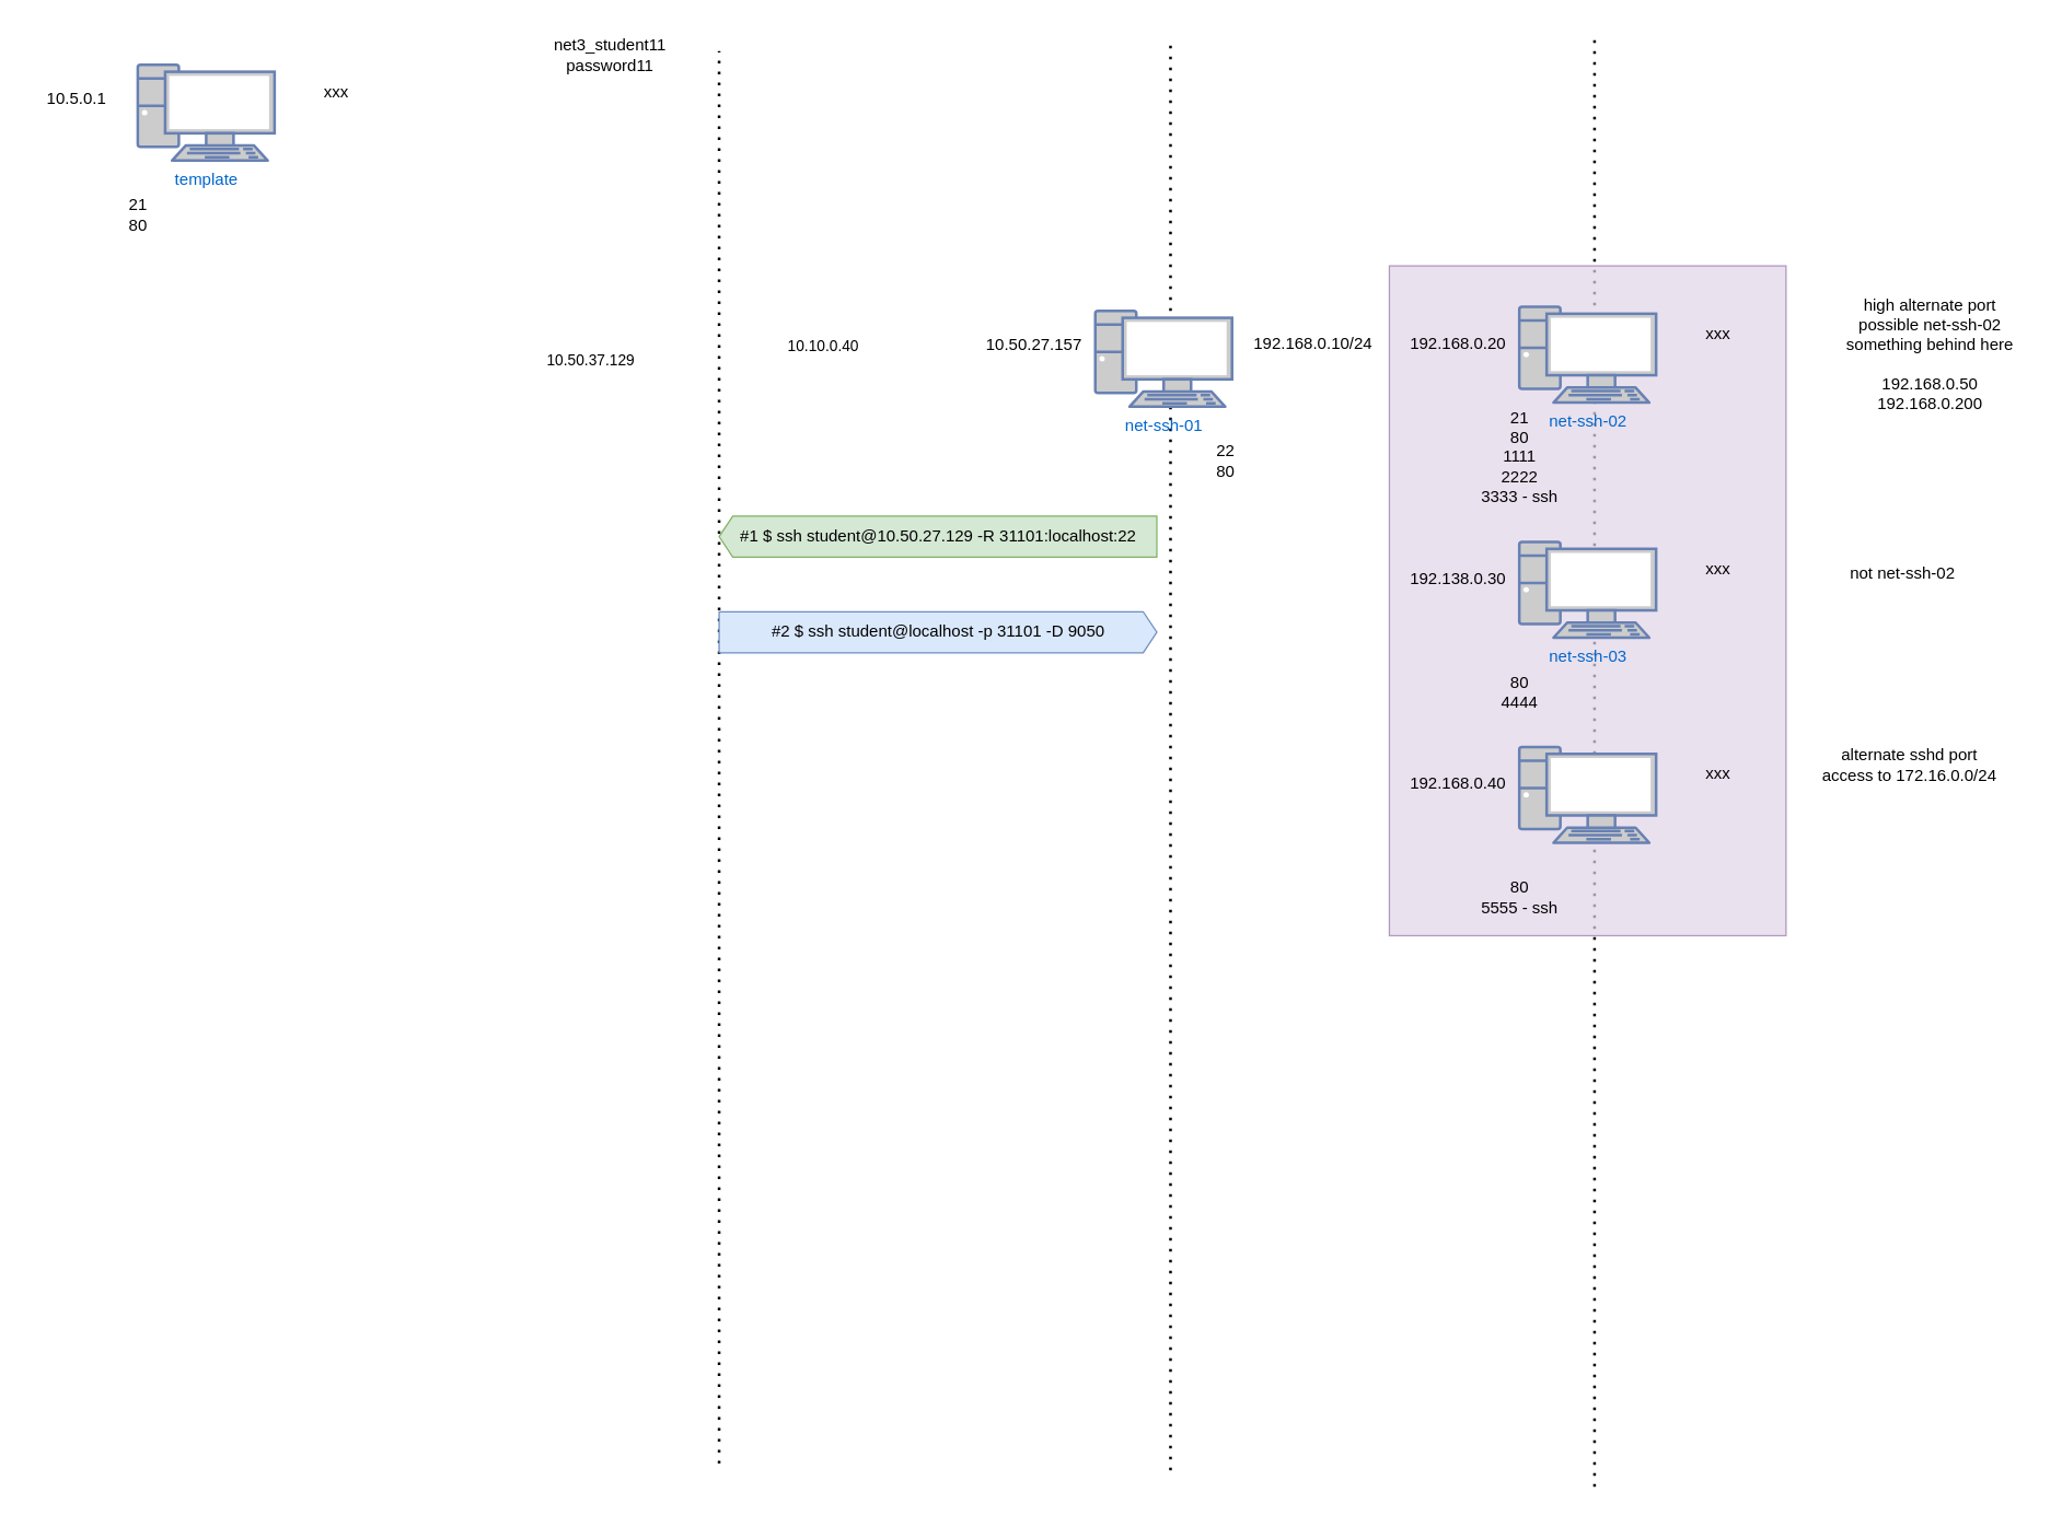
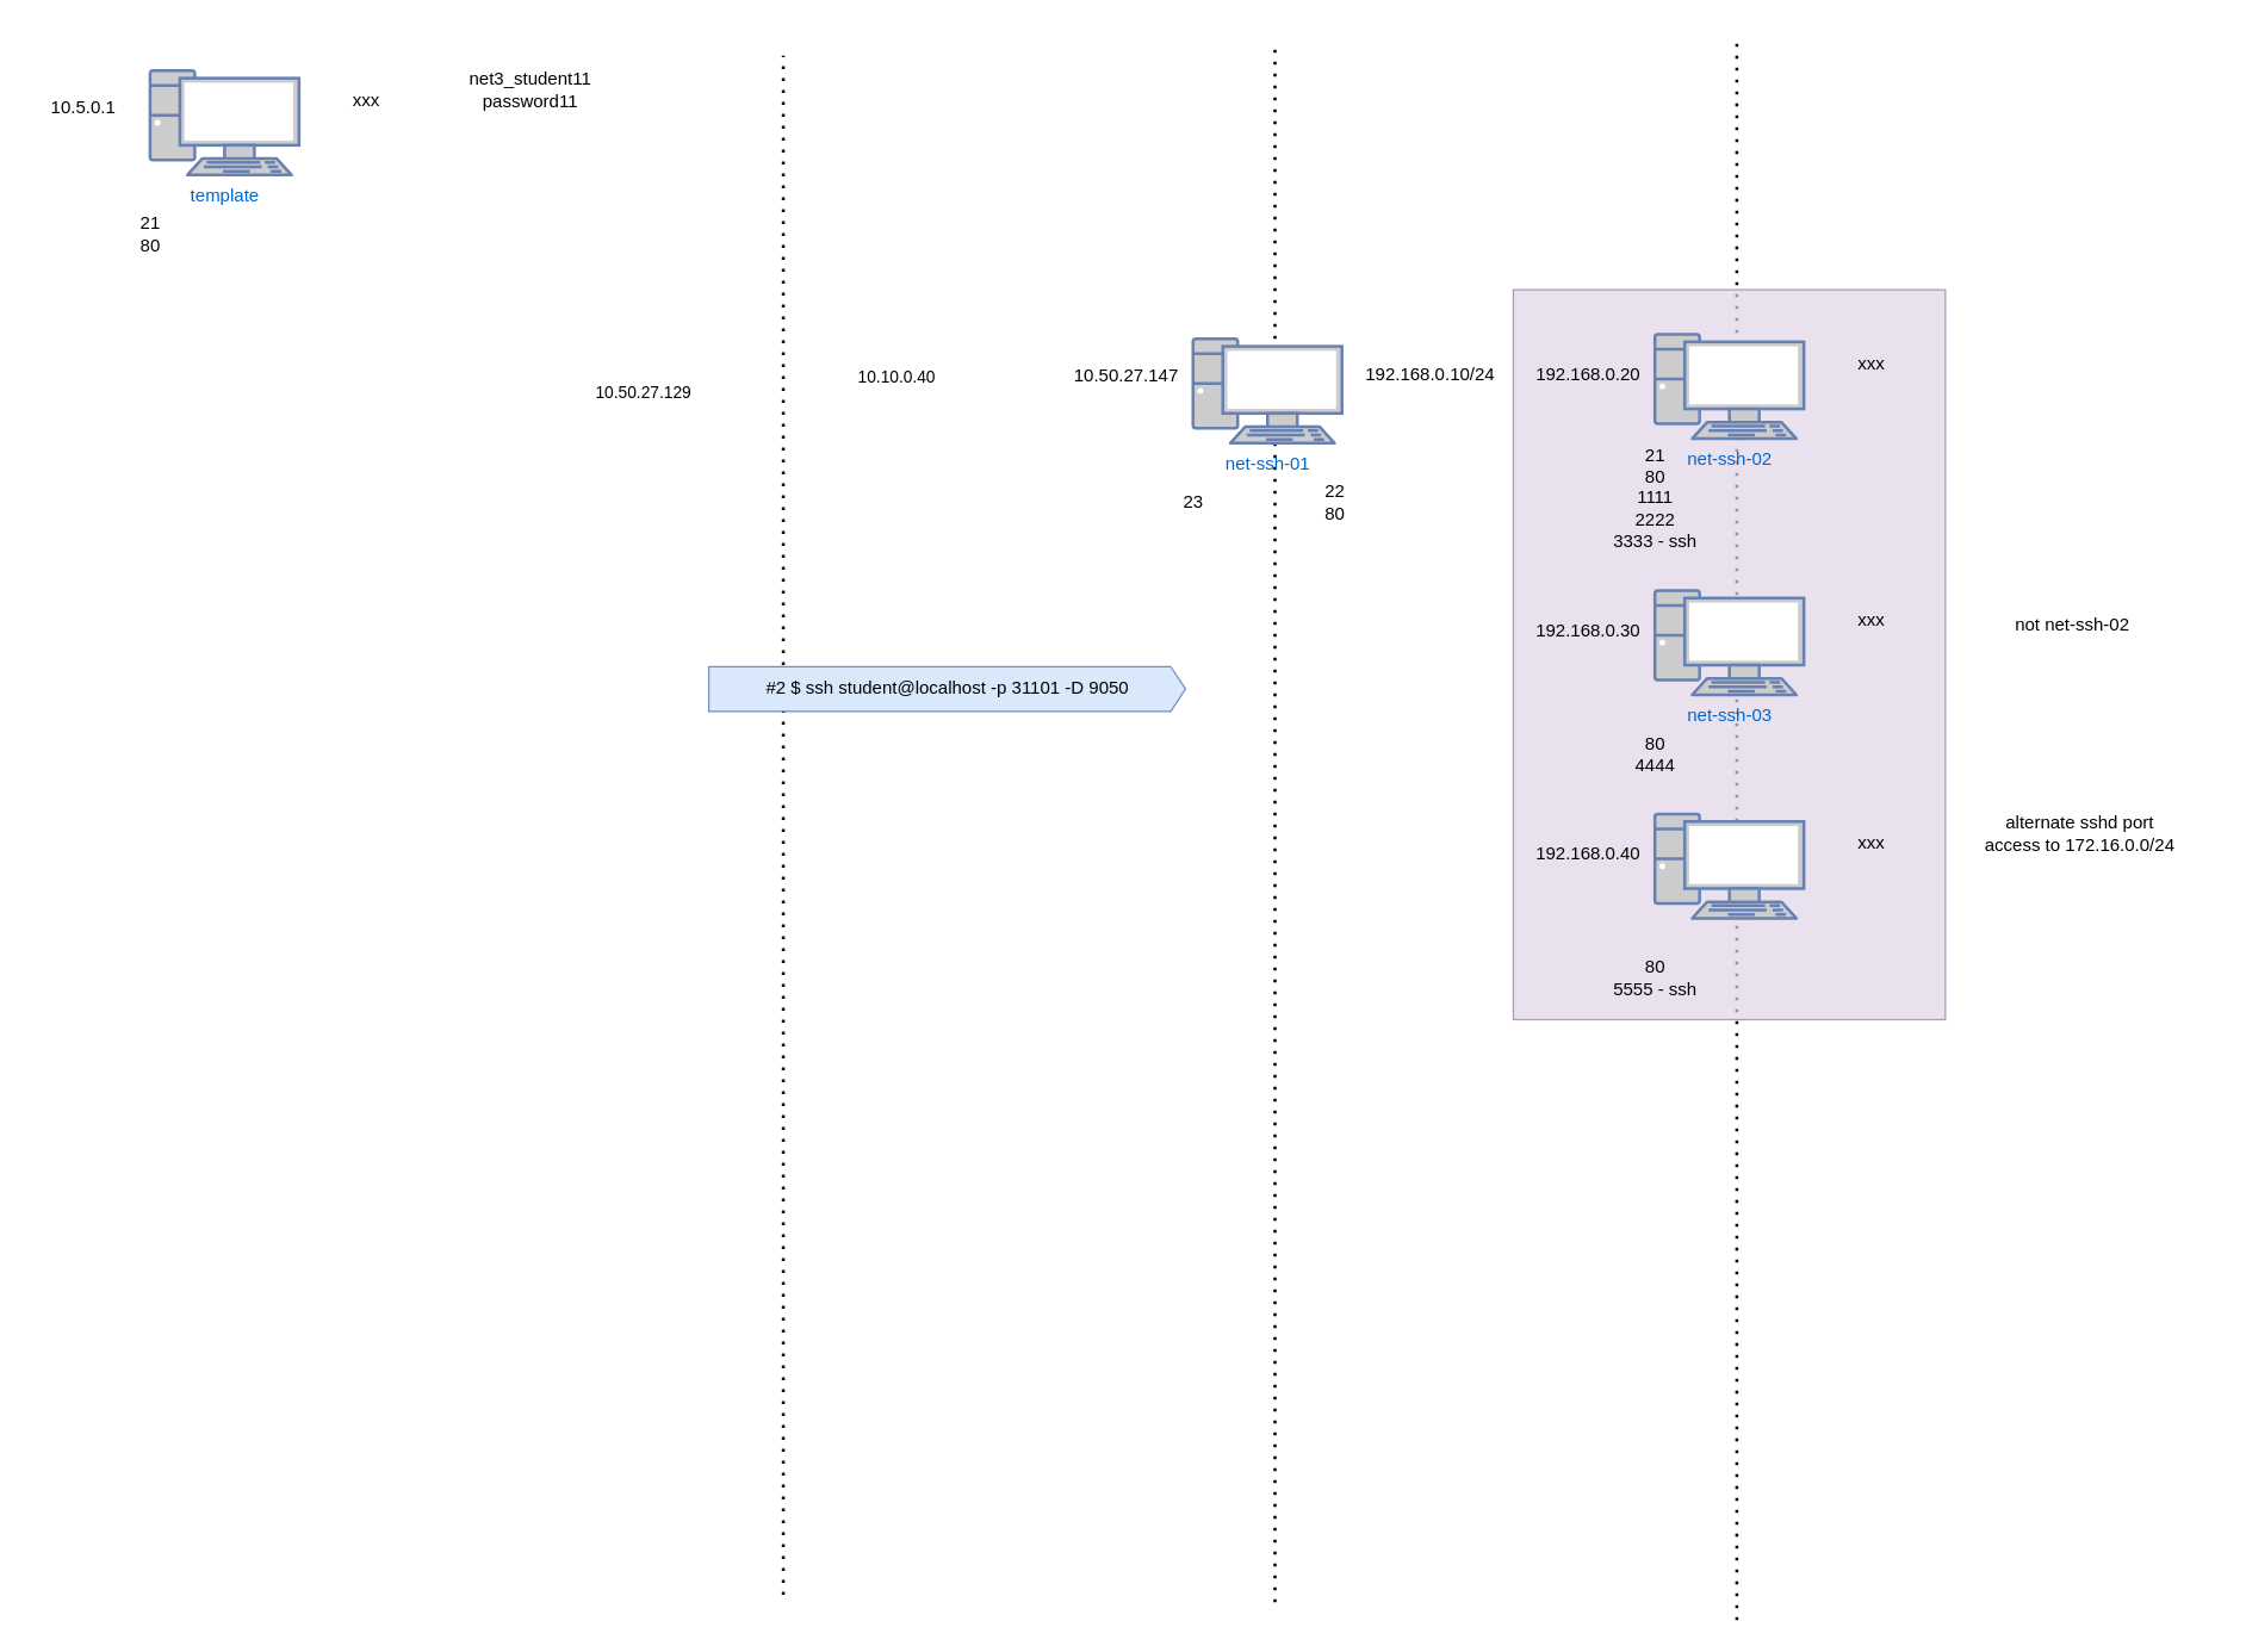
- <mxCell id="21" value="net3_student11&lt;div&gt;password11&lt;/div&gt;" style="text;html=1;align=center;verticalAlign=middle;resizable=0;points=[];autosize=1;strokeColor=none;fillColor=none;" vertex="1" parent="1"><mxGeometry x="390" y="20" width="110" height="40" as="geometry" /></mxCell>
+ <mxCell id="21" value="net3_student11&lt;div&gt;password11&lt;/div&gt;" style="text;html=1;align=center;verticalAlign=middle;resizable=0;points=[];autosize=1;strokeColor=none;fillColor=none;" vertex="1" parent="1"><mxGeometry x="300" y="40" width="110" height="40" as="geometry" /></mxCell>
- <mxCell id="19" value="10.50.27.157" style="text;html=1;align=center;verticalAlign=middle;resizable=0;points=[];autosize=1;strokeColor=none;fillColor=none;" vertex="1" parent="15"><mxGeometry x="-55" y="10" width="90" height="30" as="geometry" /></mxCell>
+ <mxCell id="19" value="10.50.27.147" style="text;html=1;align=center;verticalAlign=middle;resizable=0;points=[];autosize=1;strokeColor=none;fillColor=none;" vertex="1" parent="15"><mxGeometry x="-55" y="10" width="90" height="30" as="geometry" /></mxCell>
- <mxCell id="43" value="high alternate port&lt;div&gt;possible net-ssh-02&lt;/div&gt;&lt;div&gt;something behind here&lt;/div&gt;&lt;div&gt;&lt;br&gt;&lt;/div&gt;&lt;div&gt;192.168.0.50&lt;/div&gt;&lt;div&gt;192.168.0.200&lt;/div&gt;" style="text;html=1;align=center;verticalAlign=middle;resizable=0;points=[];autosize=1;strokeColor=none;fillColor=none;" vertex="1" parent="1"><mxGeometry x="1335" y="209" width="150" height="100" as="geometry" /></mxCell>
- <mxCell id="6" value="10.50.37.129" style="edgeLabel;html=1;align=center;verticalAlign=middle;resizable=0;points=[];" vertex="1" connectable="0" parent="1"><mxGeometry x="430" y="262" as="geometry" /></mxCell>
+ <mxCell id="6" value="10.50.27.129" style="edgeLabel;html=1;align=center;verticalAlign=middle;resizable=0;points=[];" vertex="1" connectable="0" parent="1"><mxGeometry x="430" y="262" as="geometry" /></mxCell>
+ <mxCell id="17" value="23" style="text;html=1;align=center;verticalAlign=middle;resizable=0;points=[];autosize=1;strokeColor=none;fillColor=none;" vertex="1" parent="15"><mxGeometry x="15" y="95" width="40" height="30" as="geometry" /></mxCell>
- <mxCell id="22" value="#1 $ ssh student@10.50.27.129 -R 31101:localhost:22" style="html=1;shadow=0;dashed=0;align=center;verticalAlign=middle;shape=mxgraph.arrows2.arrow;dy=0;dx=10;notch=0;flipV=1;flipH=1;fillColor=#d5e8d4;strokeColor=#82b366;" vertex="1" parent="1"><mxGeometry x="525" y="377" width="320" height="30" as="geometry" /></mxCell>
- <mxCell id="35" value="192.138.0.30" style="text;html=1;align=center;verticalAlign=middle;resizable=0;points=[];autosize=1;strokeColor=none;fillColor=none;" vertex="1" parent="31"><mxGeometry x="-55" y="12" width="90" height="30" as="geometry" /></mxCell>
+ <mxCell id="35" value="192.168.0.30" style="text;html=1;align=center;verticalAlign=middle;resizable=0;points=[];autosize=1;strokeColor=none;fillColor=none;" vertex="1" parent="31"><mxGeometry x="-55" y="12" width="90" height="30" as="geometry" /></mxCell>
- <mxCell id="23" value="#2 $ ssh student@localhost -p 31101 -D 9050" style="html=1;shadow=0;dashed=0;align=center;verticalAlign=middle;shape=mxgraph.arrows2.arrow;dy=0;dx=10;notch=0;flipV=1;flipH=0;fillColor=#dae8fc;strokeColor=#6c8ebf;" vertex="1" parent="1"><mxGeometry x="525" y="447" width="320" height="30" as="geometry" /></mxCell>
+ <mxCell id="23" value="#2 $ ssh student@localhost -p 31101 -D 9050" style="html=1;shadow=0;dashed=0;align=center;verticalAlign=middle;shape=mxgraph.arrows2.arrow;dy=0;dx=10;notch=0;flipV=1;flipH=0;fillColor=#dae8fc;strokeColor=#6c8ebf;" vertex="1" parent="1"><mxGeometry x="475" y="447" width="320" height="30" as="geometry" /></mxCell>
